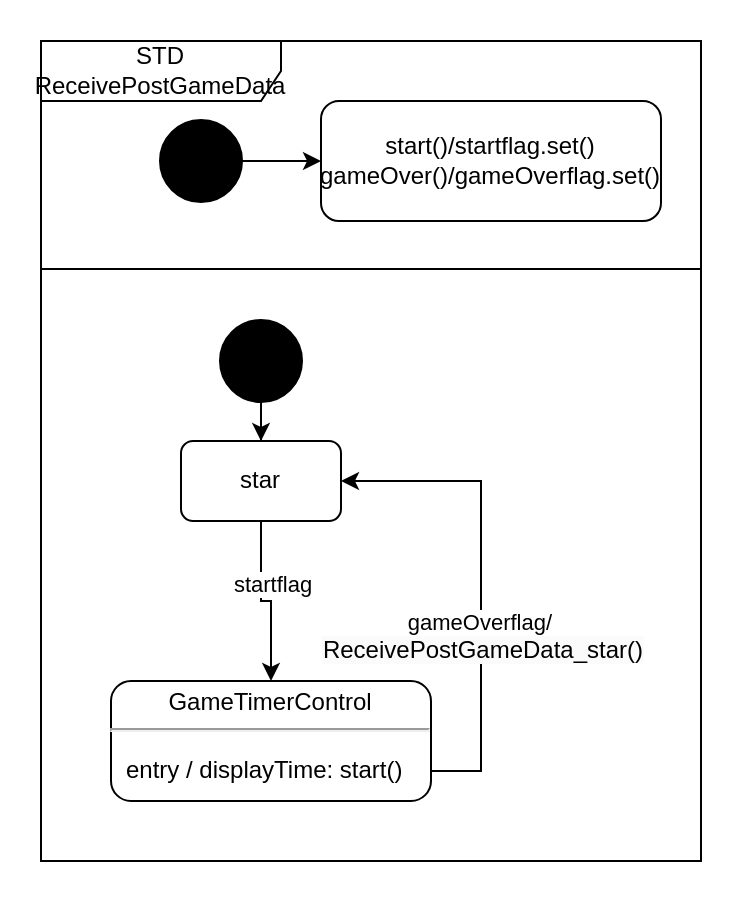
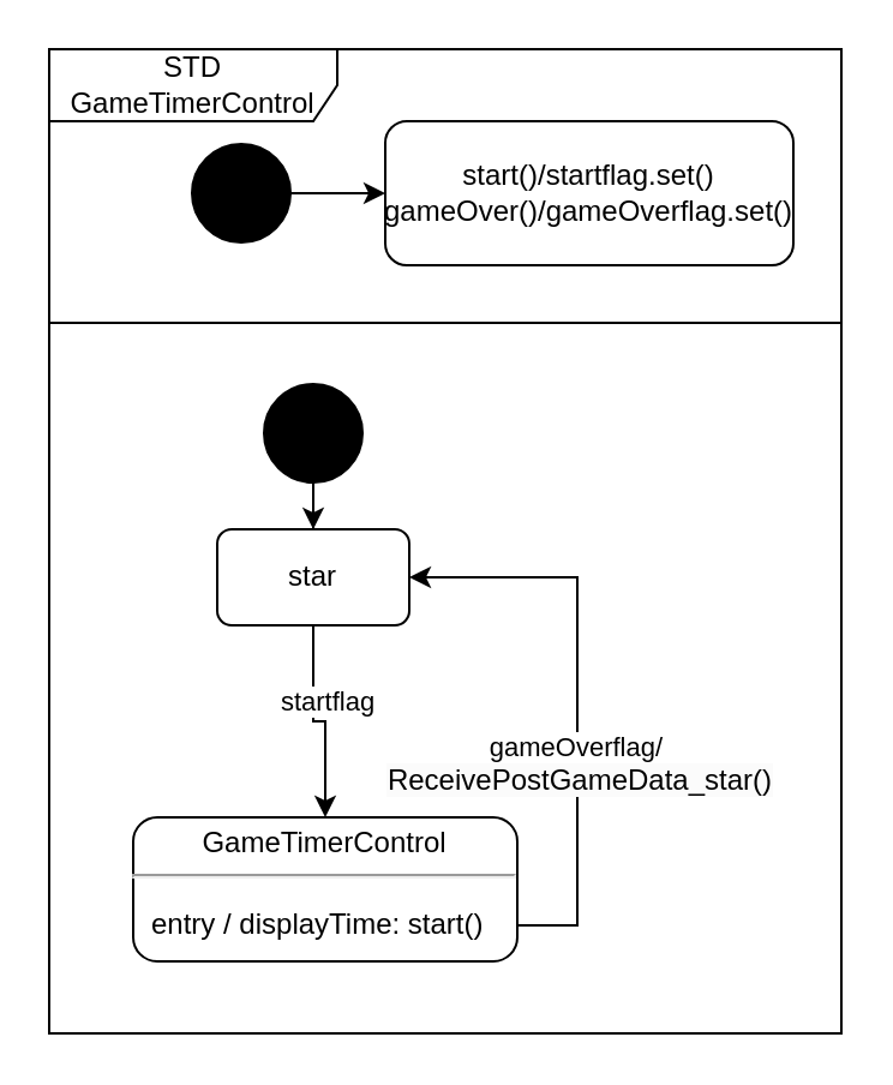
- <mxCell id="2" value="STD ReceivePostGameData" style="shape=umlFrame;whiteSpace=wrap;html=1;pointerEvents=0;width=120;height=30;" vertex="1" parent="1"><mxGeometry x="20" y="20" width="330" height="410" as="geometry" /></mxCell>
+ <mxCell id="2" value="STD GameTimerControl" style="shape=umlFrame;whiteSpace=wrap;html=1;pointerEvents=0;width=120;height=30;" vertex="1" parent="1"><mxGeometry x="20" y="20" width="330" height="410" as="geometry" /></mxCell>
